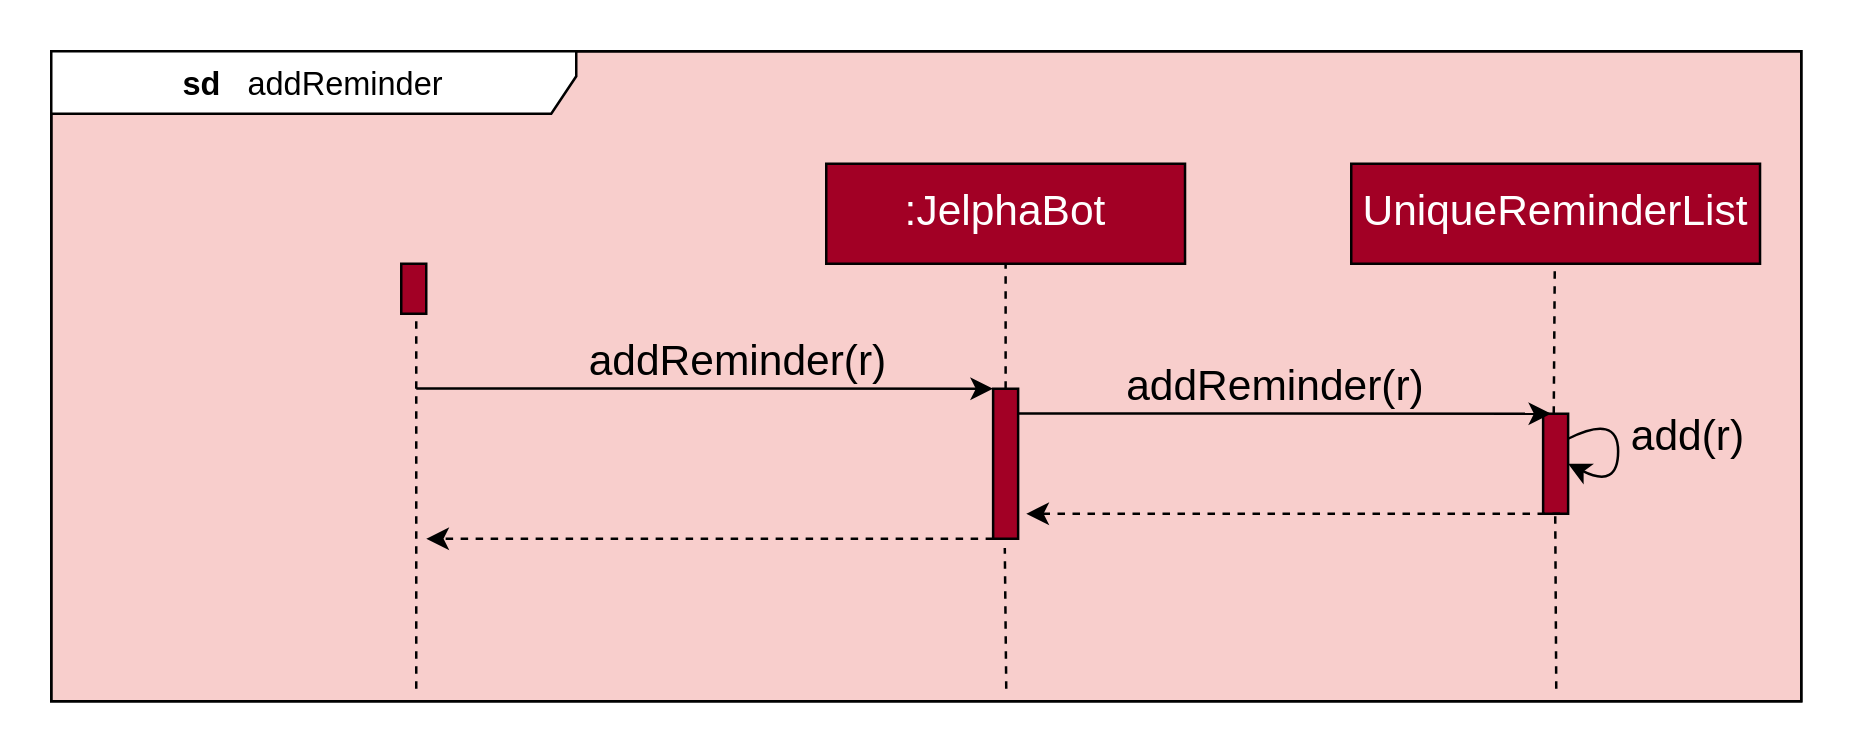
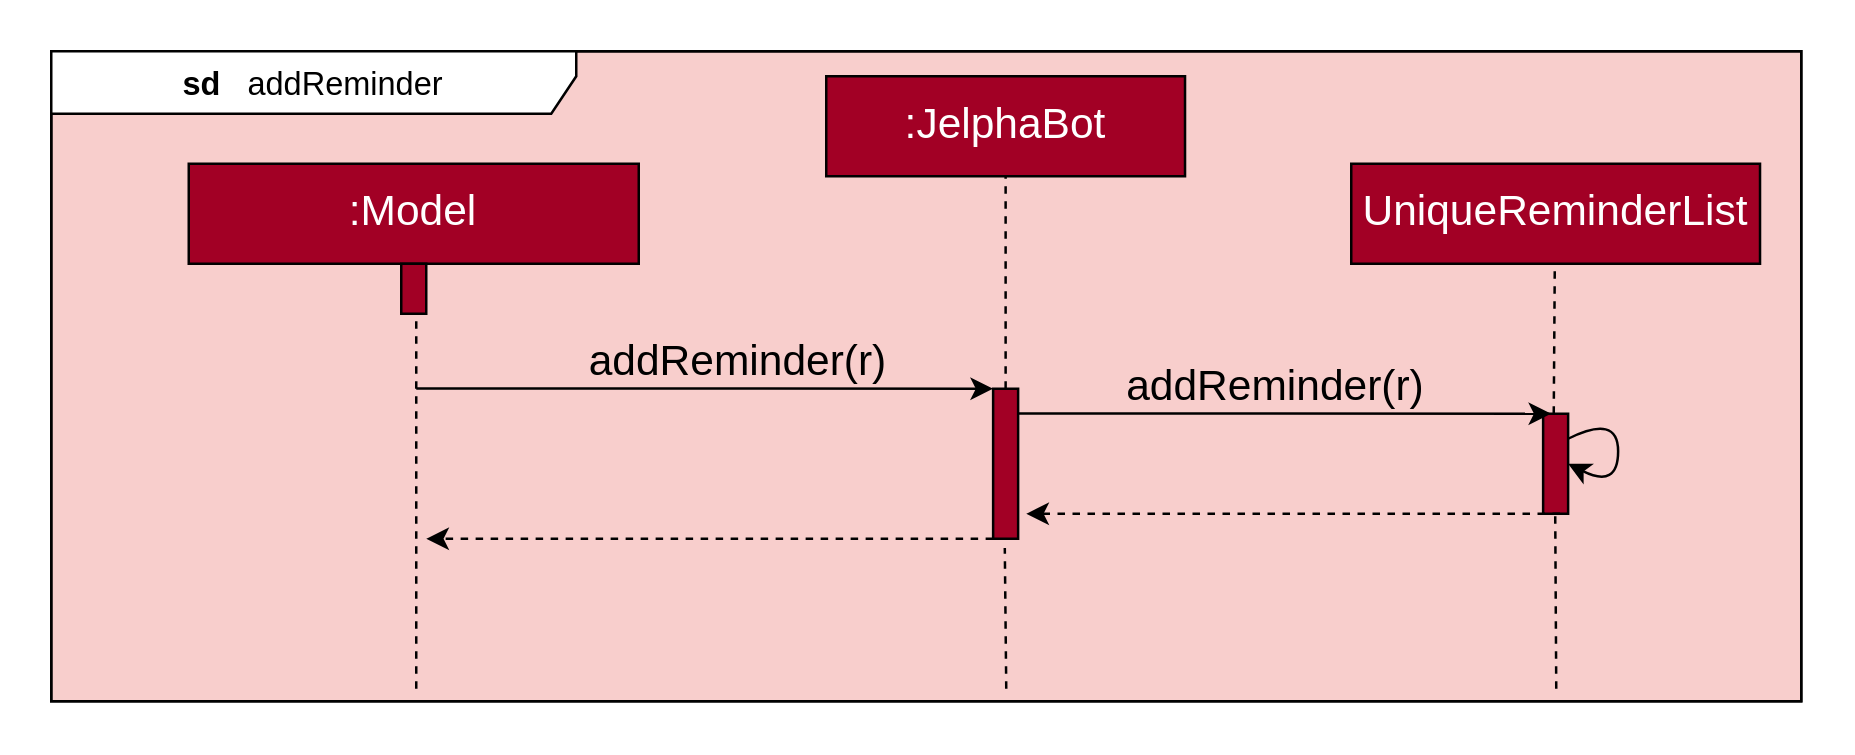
+ <mxCell id="4" value=":Model" style="rounded=0;whiteSpace=wrap;html=1;fontFamily=Helvetica;fillColor=#A20025;strokeColor=#000000;fontColor=#ffffff;fontSize=17;" parent="1" vertex="1"><mxGeometry x="75" y="65" width="180" height="40" as="geometry" /></mxCell>
- <mxCell id="8" value=":JelphaBot" style="rounded=0;whiteSpace=wrap;html=1;fontFamily=Helvetica;fillColor=#A20025;strokeColor=#000000;fontColor=#ffffff;fontSize=17;" parent="1" vertex="1"><mxGeometry x="330" y="65" width="143.51" height="40" as="geometry" /></mxCell>
+ <mxCell id="8" value=":JelphaBot" style="rounded=0;whiteSpace=wrap;html=1;fontFamily=Helvetica;fillColor=#A20025;strokeColor=#000000;fontColor=#ffffff;fontSize=17;" parent="1" vertex="1"><mxGeometry x="330" y="30" width="143.51" height="40" as="geometry" /></mxCell>
- <mxCell id="21" value="add(r)" style="text;html=1;strokeColor=none;fillColor=none;align=center;verticalAlign=middle;whiteSpace=wrap;rounded=0;fontFamily=Helvetica;fontSize=17;" parent="1" vertex="1"><mxGeometry x="650" y="165" width="50" height="20" as="geometry" /></mxCell>
